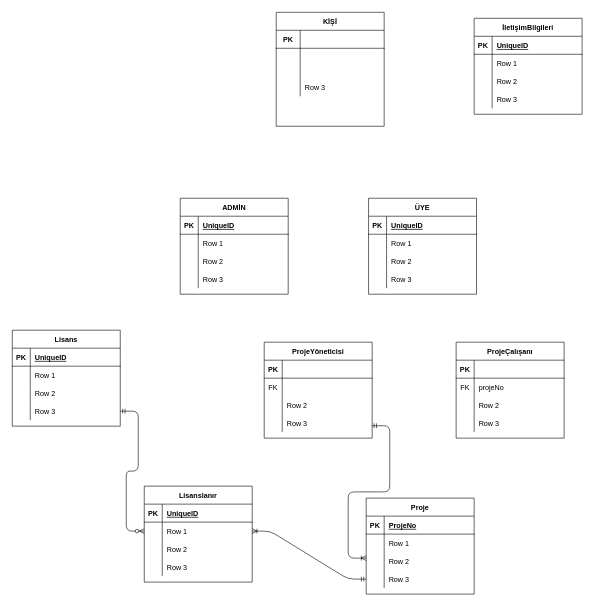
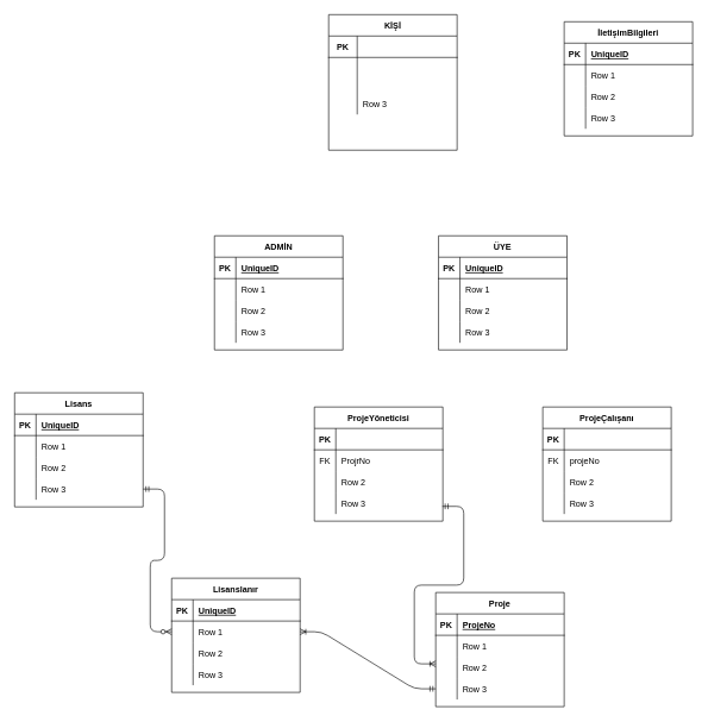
+ <mxCell id="43" value="ProjrNo" style="shape=partialRectangle;connectable=0;fillColor=none;top=0;left=0;bottom=0;right=0;align=left;spacingLeft=6;overflow=hidden;" vertex="1" parent="41"><mxGeometry x="30" width="150" height="30" as="geometry" /></mxCell>
